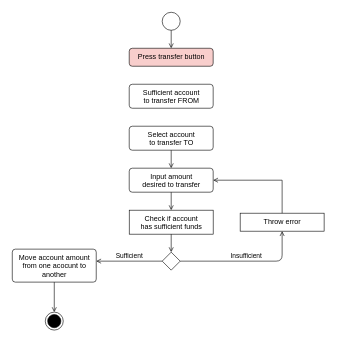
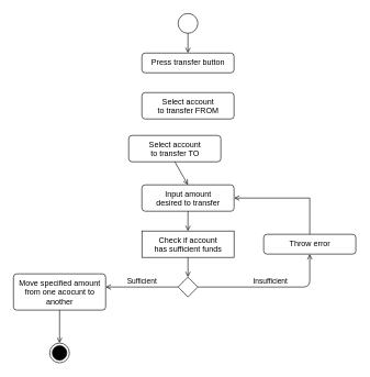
- <mxCell id="4" value="Press transfer button" style="html=1;align=center;verticalAlign=top;rounded=1;absoluteArcSize=1;arcSize=10;dashed=0;fillColor=#f8cecc;" vertex="1" parent="1"><mxGeometry x="215" y="80" width="140" height="30" as="geometry" /></mxCell>
+ <mxCell id="4" value="Press transfer button" style="html=1;align=center;verticalAlign=top;rounded=1;absoluteArcSize=1;arcSize=10;dashed=0;" vertex="1" parent="1"><mxGeometry x="215" y="80" width="140" height="30" as="geometry" /></mxCell>
- <mxCell id="5" value="Sufficient account&lt;br&gt;to transfer FROM" style="html=1;align=center;verticalAlign=top;rounded=1;absoluteArcSize=1;arcSize=10;dashed=0;" vertex="1" parent="1"><mxGeometry x="215" y="140" width="140" height="40" as="geometry" /></mxCell>
+ <mxCell id="5" value="Select account&lt;br&gt;to transfer FROM" style="html=1;align=center;verticalAlign=top;rounded=1;absoluteArcSize=1;arcSize=10;dashed=0;" vertex="1" parent="1"><mxGeometry x="215" y="140" width="140" height="40" as="geometry" /></mxCell>
- <mxCell id="6" value="Select account&lt;br&gt;to transfer TO" style="html=1;align=center;verticalAlign=top;rounded=1;absoluteArcSize=1;arcSize=10;dashed=0;" vertex="1" parent="1"><mxGeometry x="215" y="210" width="140" height="40" as="geometry" /></mxCell>
+ <mxCell id="6" value="Select account&lt;br&gt;to transfer TO" style="html=1;align=center;verticalAlign=top;rounded=1;absoluteArcSize=1;arcSize=10;dashed=0;" vertex="1" parent="1"><mxGeometry x="195" y="205" width="140" height="40" as="geometry" /></mxCell>
- <mxCell id="13" value="Throw error" style="html=1;align=center;verticalAlign=top;absoluteArcSize=1;arcSize=10;dashed=0;rounded=0;" vertex="1" parent="1"><mxGeometry x="400" y="355" width="140" height="30" as="geometry" /></mxCell>
+ <mxCell id="13" value="Throw error" style="html=1;align=center;verticalAlign=top;rounded=1;absoluteArcSize=1;arcSize=10;dashed=0;" vertex="1" parent="1"><mxGeometry x="400" y="355" width="140" height="30" as="geometry" /></mxCell>
- <mxCell id="17" value="Move account amount&lt;br&gt;from one acocunt to&lt;br&gt;another" style="html=1;align=center;verticalAlign=top;rounded=1;absoluteArcSize=1;arcSize=10;dashed=0;" vertex="1" parent="1"><mxGeometry x="20" y="415" width="140" height="55" as="geometry" /></mxCell>
+ <mxCell id="17" value="Move specified amount&lt;br&gt;from one acocunt to&lt;br&gt;another" style="html=1;align=center;verticalAlign=top;rounded=1;absoluteArcSize=1;arcSize=10;dashed=0;" vertex="1" parent="1"><mxGeometry x="20" y="415" width="140" height="55" as="geometry" /></mxCell>
